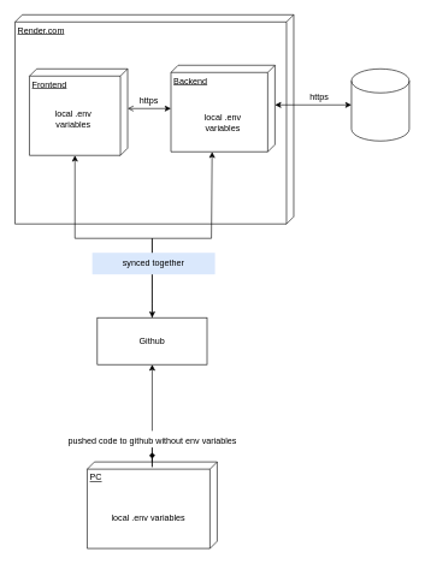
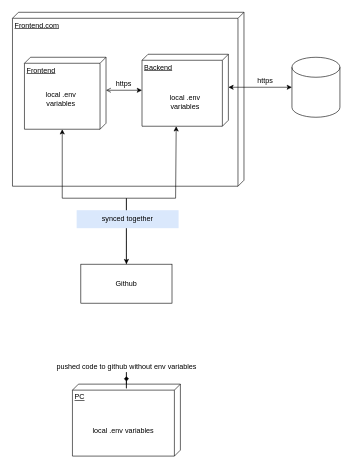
- <mxCell id="2" value="Render.com" style="verticalAlign=top;align=left;spacingTop=8;spacingLeft=2;spacingRight=12;shape=cube;size=10;direction=south;fontStyle=4;html=1;" vertex="1" parent="1"><mxGeometry x="20" y="20" width="386" height="290" as="geometry" /></mxCell>
+ <mxCell id="2" value="Frontend.com" style="verticalAlign=top;align=left;spacingTop=8;spacingLeft=2;spacingRight=12;shape=cube;size=10;direction=south;fontStyle=4;html=1;" vertex="1" parent="1"><mxGeometry x="20" y="20" width="386" height="290" as="geometry" /></mxCell>
- <mxCell id="3" style="edgeStyle=orthogonalEdgeStyle;rounded=0;orthogonalLoop=1;jettySize=auto;html=1;entryX=0.5;entryY=1;entryDx=0;entryDy=0;startArrow=none;" edge="1" parent="1" source="10" target="8"><mxGeometry relative="1" as="geometry" /></mxCell>
